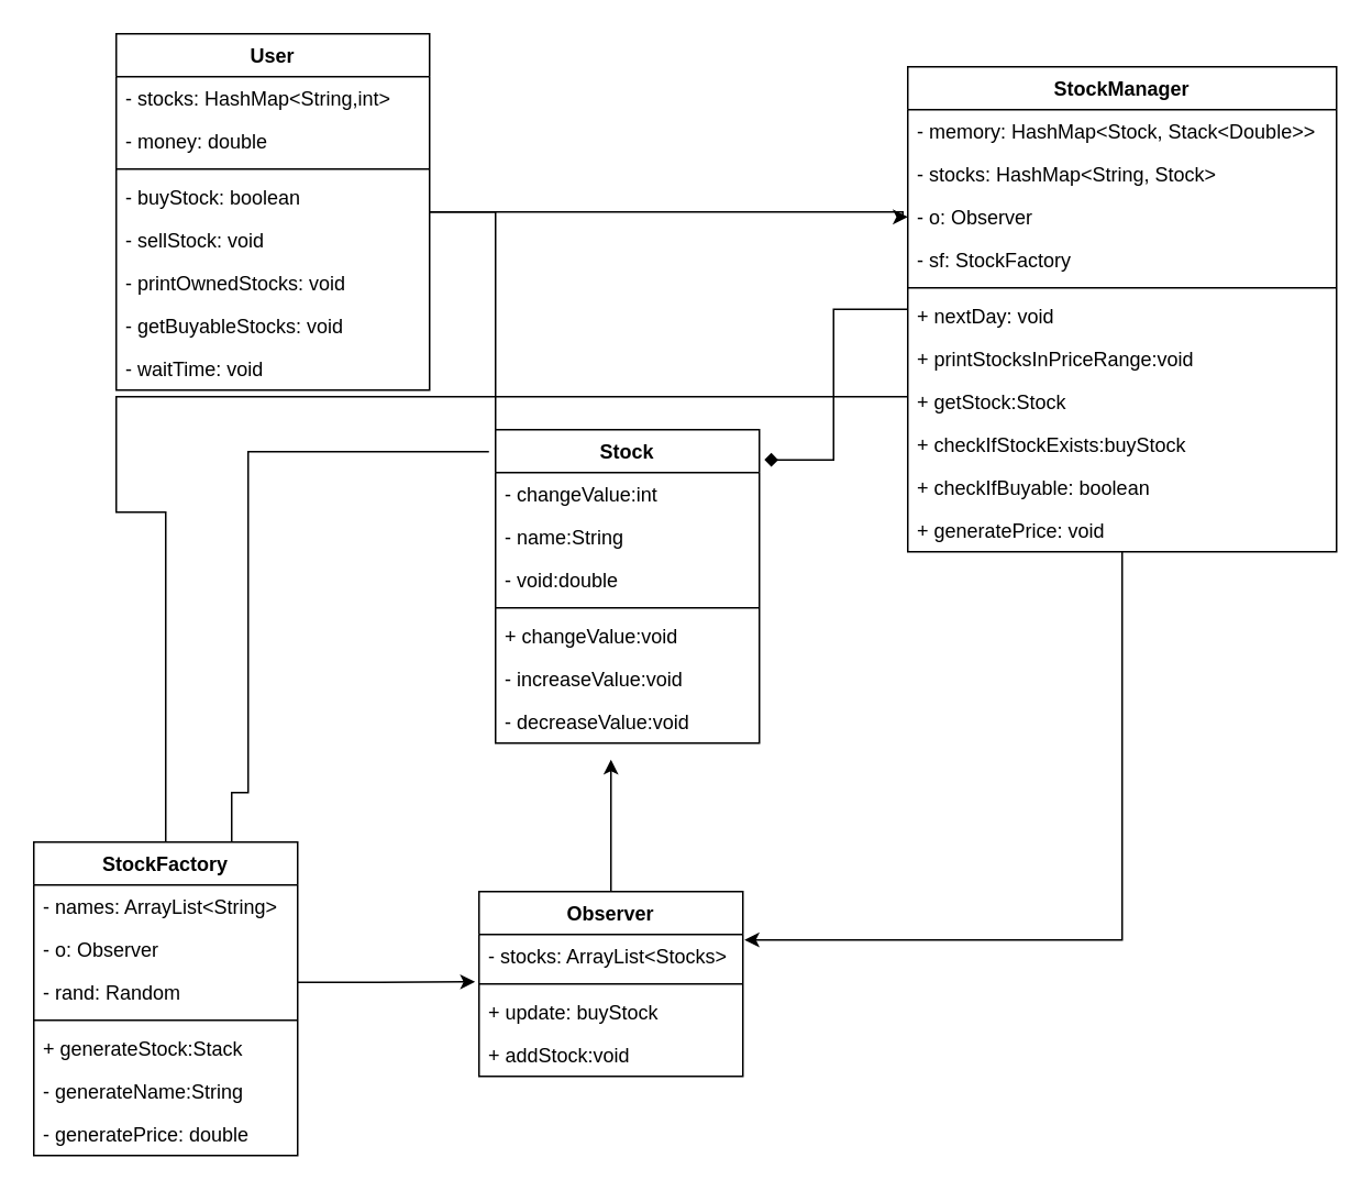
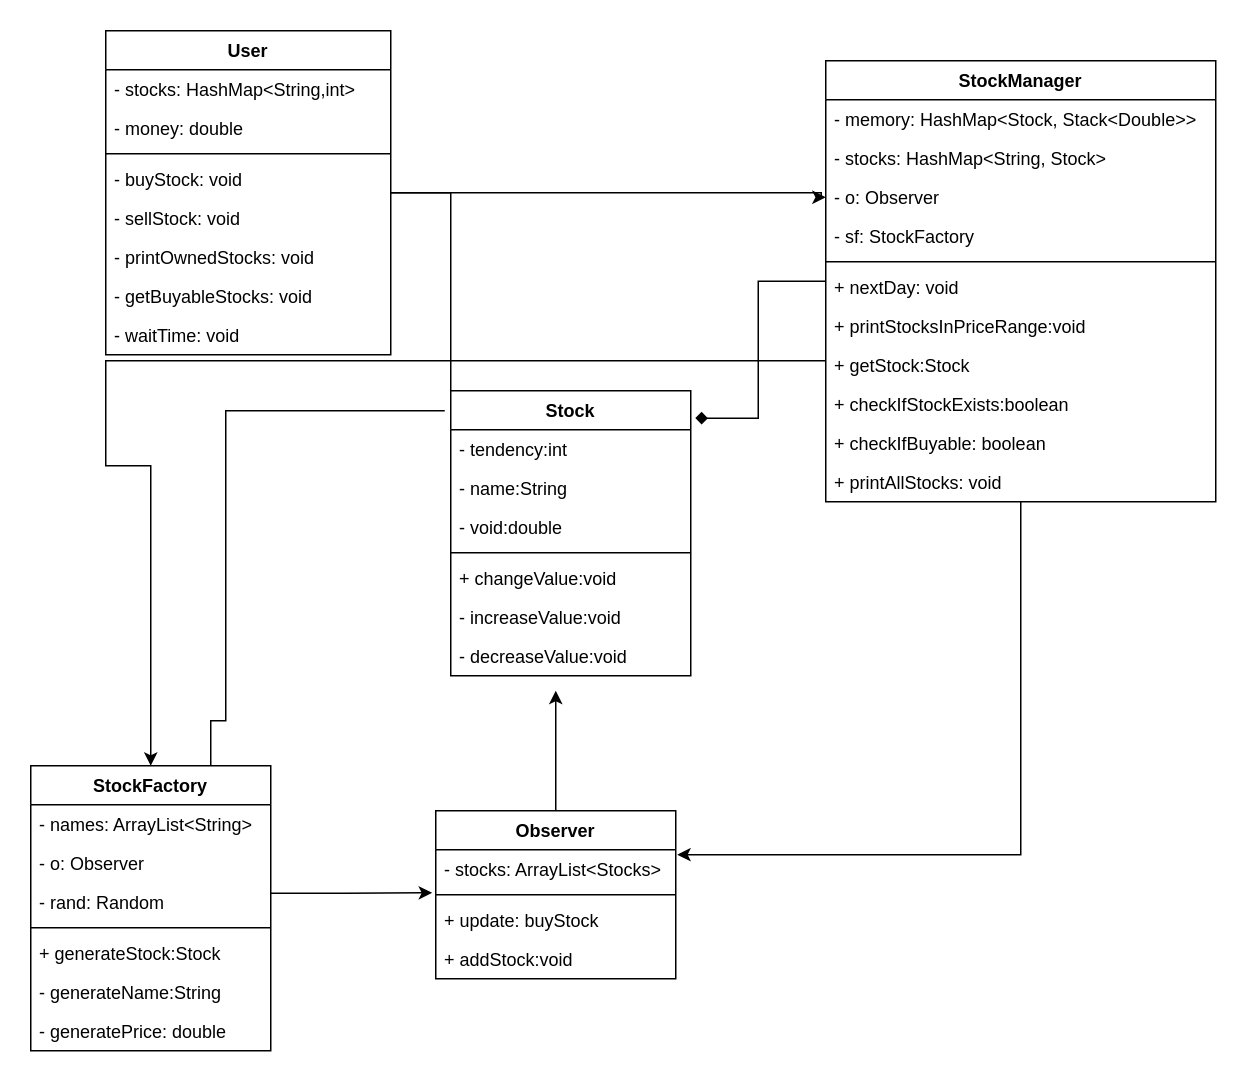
- <mxCell id="8" value="- buyStock: boolean" style="text;strokeColor=none;fillColor=none;align=left;verticalAlign=top;spacingLeft=4;spacingRight=4;overflow=hidden;rotatable=0;points=[[0,0.5],[1,0.5]];portConstraint=eastwest;" vertex="1" parent="4"><mxGeometry y="86" width="190" height="26" as="geometry" /></mxCell>
+ <mxCell id="8" value="- buyStock: void" style="text;strokeColor=none;fillColor=none;align=left;verticalAlign=top;spacingLeft=4;spacingRight=4;overflow=hidden;rotatable=0;points=[[0,0.5],[1,0.5]];portConstraint=eastwest;" vertex="1" parent="4"><mxGeometry y="86" width="190" height="26" as="geometry" /></mxCell>
- <mxCell id="25" value="+ checkIfStockExists:buyStock" style="text;strokeColor=none;fillColor=none;align=left;verticalAlign=top;spacingLeft=4;spacingRight=4;overflow=hidden;rotatable=0;points=[[0,0.5],[1,0.5]];portConstraint=eastwest;" vertex="1" parent="16"><mxGeometry y="216" width="260" height="26" as="geometry" /></mxCell>
+ <mxCell id="25" value="+ checkIfStockExists:boolean" style="text;strokeColor=none;fillColor=none;align=left;verticalAlign=top;spacingLeft=4;spacingRight=4;overflow=hidden;rotatable=0;points=[[0,0.5],[1,0.5]];portConstraint=eastwest;" vertex="1" parent="16"><mxGeometry y="216" width="260" height="26" as="geometry" /></mxCell>
- <mxCell id="45" value="- changeValue:int" style="text;strokeColor=none;fillColor=none;align=left;verticalAlign=top;spacingLeft=4;spacingRight=4;overflow=hidden;rotatable=0;points=[[0,0.5],[1,0.5]];portConstraint=eastwest;" vertex="1" parent="44"><mxGeometry y="26" width="160" height="26" as="geometry" /></mxCell>
+ <mxCell id="45" value="- tendency:int" style="text;strokeColor=none;fillColor=none;align=left;verticalAlign=top;spacingLeft=4;spacingRight=4;overflow=hidden;rotatable=0;points=[[0,0.5],[1,0.5]];portConstraint=eastwest;" vertex="1" parent="44"><mxGeometry y="26" width="160" height="26" as="geometry" /></mxCell>
- <mxCell id="27" value="+ generatePrice: void" style="text;strokeColor=none;fillColor=none;align=left;verticalAlign=top;spacingLeft=4;spacingRight=4;overflow=hidden;rotatable=0;points=[[0,0.5],[1,0.5]];portConstraint=eastwest;" vertex="1" parent="16"><mxGeometry y="268" width="260" height="26" as="geometry" /></mxCell>
+ <mxCell id="27" value="+ printAllStocks: void" style="text;strokeColor=none;fillColor=none;align=left;verticalAlign=top;spacingLeft=4;spacingRight=4;overflow=hidden;rotatable=0;points=[[0,0.5],[1,0.5]];portConstraint=eastwest;" vertex="1" parent="16"><mxGeometry y="268" width="260" height="26" as="geometry" /></mxCell>
- <mxCell id="14" style="edgeStyle=orthogonalEdgeStyle;rounded=0;orthogonalLoop=1;jettySize=auto;html=1;entryX=0.5;entryY=0;entryDx=0;entryDy=0;endArrow=none;" edge="1" parent="1" source="16" target="36"><mxGeometry relative="1" as="geometry"><Array as="points"><mxPoint x="70" y="240" /><mxPoint x="70" y="310" /></Array></mxGeometry></mxCell>
+ <mxCell id="14" style="edgeStyle=orthogonalEdgeStyle;rounded=0;orthogonalLoop=1;jettySize=auto;html=1;entryX=0.5;entryY=0;entryDx=0;entryDy=0;" edge="1" parent="1" source="16" target="36"><mxGeometry relative="1" as="geometry"><Array as="points"><mxPoint x="70" y="240" /><mxPoint x="70" y="310" /></Array></mxGeometry></mxCell>
- <mxCell id="41" value="+ generateStock:Stack" style="text;strokeColor=none;fillColor=none;align=left;verticalAlign=top;spacingLeft=4;spacingRight=4;overflow=hidden;rotatable=0;points=[[0,0.5],[1,0.5]];portConstraint=eastwest;" vertex="1" parent="36"><mxGeometry y="112" width="160" height="26" as="geometry" /></mxCell>
+ <mxCell id="41" value="+ generateStock:Stock" style="text;strokeColor=none;fillColor=none;align=left;verticalAlign=top;spacingLeft=4;spacingRight=4;overflow=hidden;rotatable=0;points=[[0,0.5],[1,0.5]];portConstraint=eastwest;" vertex="1" parent="36"><mxGeometry y="112" width="160" height="26" as="geometry" /></mxCell>
